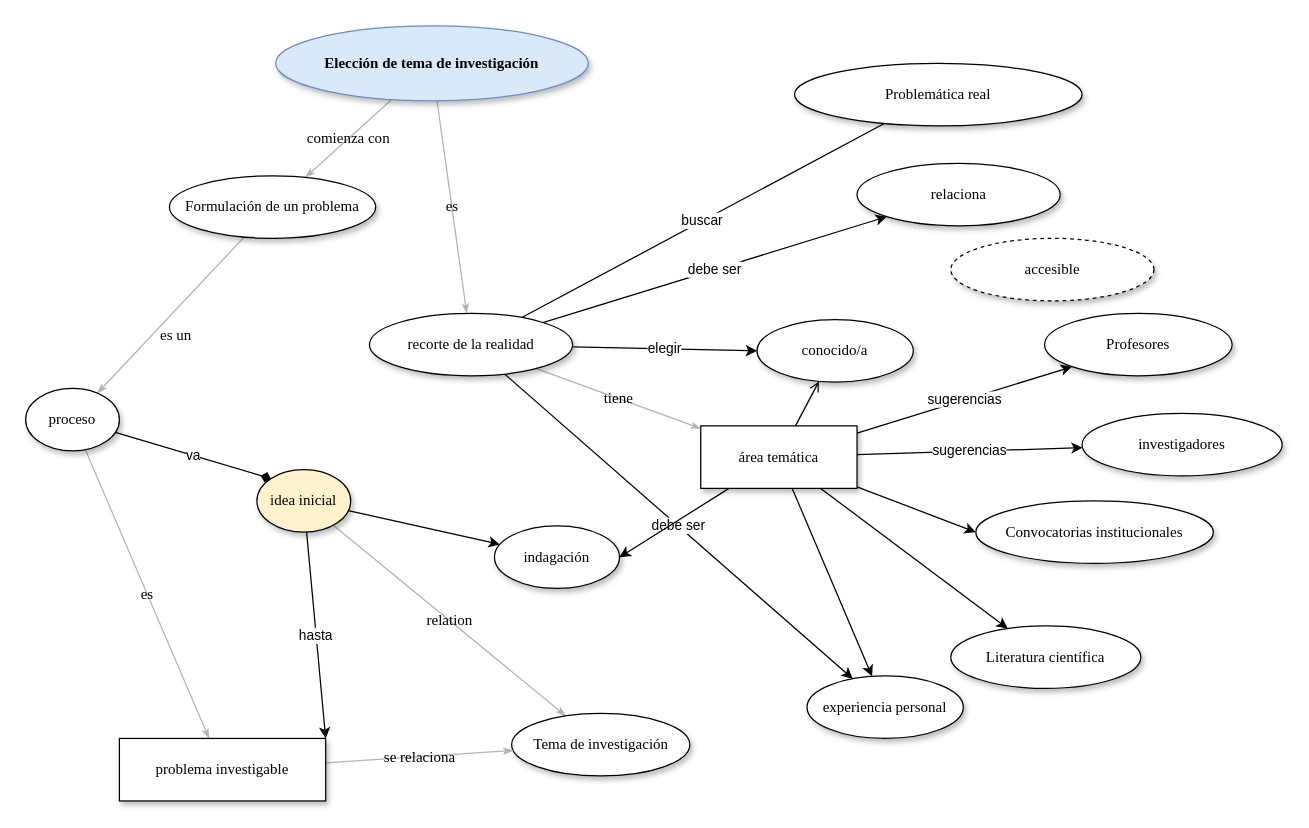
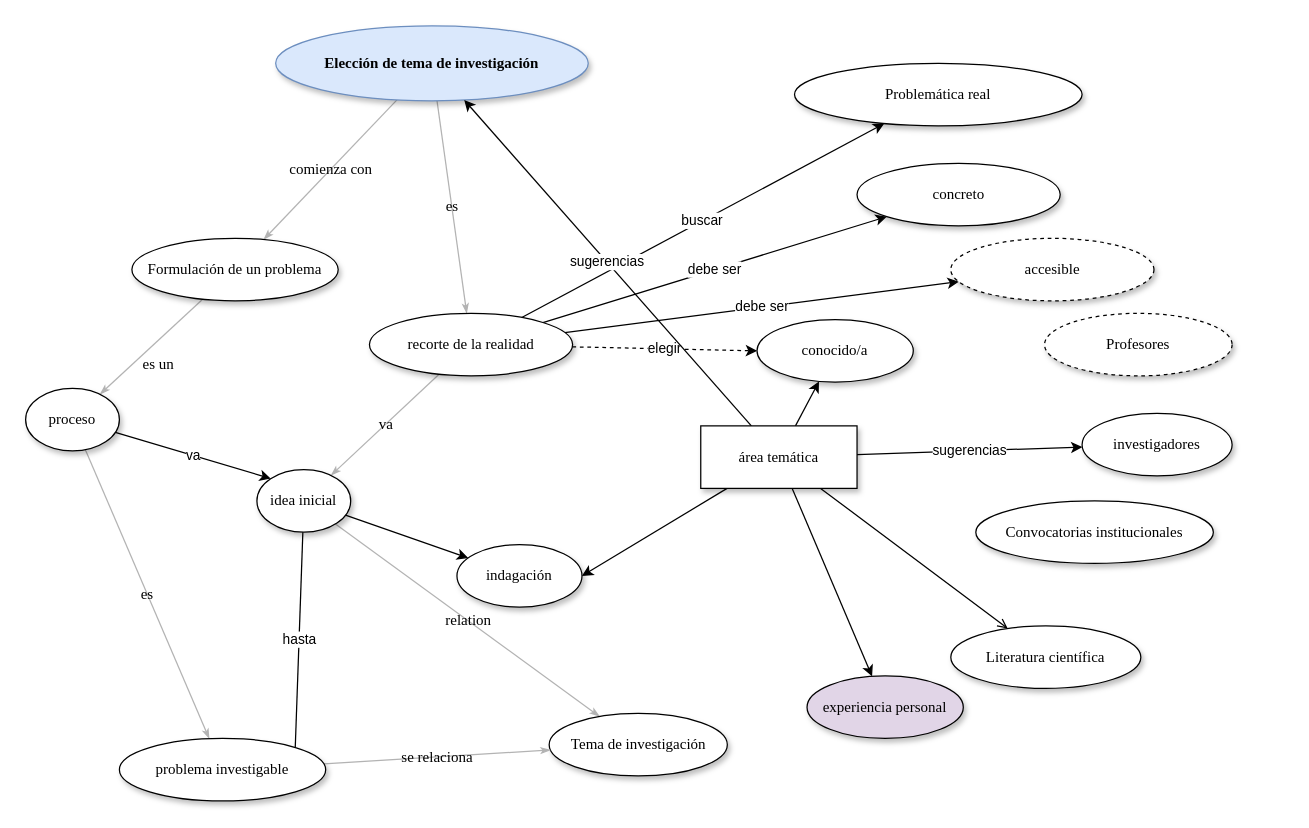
- <mxCell id="7" value="buscar" style="edgeStyle=none;rounded=0;orthogonalLoop=1;jettySize=auto;html=1;endArrow=none;" edge="1" parent="1" source="11" target="38"><mxGeometry relative="1" as="geometry" /></mxCell>
+ <mxCell id="7" value="buscar" style="edgeStyle=none;rounded=0;orthogonalLoop=1;jettySize=auto;html=1;" edge="1" parent="1" source="11" target="38"><mxGeometry relative="1" as="geometry" /></mxCell>
- <mxCell id="40" value="relaciona" style="ellipse;whiteSpace=wrap;html=1;rounded=0;shadow=1;comic=0;labelBackgroundColor=none;strokeWidth=1;fontFamily=Verdana;fontSize=12;align=center;" vertex="1" parent="1"><mxGeometry x="685" y="130" width="162.5" height="50" as="geometry" /></mxCell>
+ <mxCell id="40" value="concreto" style="ellipse;whiteSpace=wrap;html=1;rounded=0;shadow=1;comic=0;labelBackgroundColor=none;strokeWidth=1;fontFamily=Verdana;fontSize=12;align=center;" vertex="1" parent="1"><mxGeometry x="685" y="130" width="162.5" height="50" as="geometry" /></mxCell>
- <mxCell id="29" value="Formulación de un problema" style="ellipse;whiteSpace=wrap;html=1;rounded=0;shadow=1;comic=0;labelBackgroundColor=none;strokeWidth=1;fontFamily=Verdana;fontSize=12;align=center;" parent="1" vertex="1"><mxGeometry x="135" y="140" width="165" height="50" as="geometry" /></mxCell>
+ <mxCell id="29" value="Formulación de un problema" style="ellipse;whiteSpace=wrap;html=1;rounded=0;shadow=1;comic=0;labelBackgroundColor=none;strokeWidth=1;fontFamily=Verdana;fontSize=12;align=center;" parent="1" vertex="1"><mxGeometry x="105" y="190" width="165" height="50" as="geometry" /></mxCell>
- <mxCell id="12" value="&lt;span&gt;Profesores&lt;/span&gt;" style="ellipse;whiteSpace=wrap;html=1;rounded=0;shadow=1;comic=0;labelBackgroundColor=none;strokeWidth=1;fontFamily=Verdana;fontSize=12;align=center;" parent="1" vertex="1"><mxGeometry x="835" y="250" width="150" height="50" as="geometry" /></mxCell>
+ <mxCell id="12" value="&lt;span&gt;Profesores&lt;/span&gt;" style="ellipse;whiteSpace=wrap;html=1;rounded=0;shadow=1;comic=0;labelBackgroundColor=none;strokeWidth=1;fontFamily=Verdana;fontSize=12;align=center;dashed=1;" parent="1" vertex="1"><mxGeometry x="835" y="250" width="150" height="50" as="geometry" /></mxCell>
- <mxCell id="8" value="elegir" style="edgeStyle=none;rounded=0;orthogonalLoop=1;jettySize=auto;html=1;entryX=0;entryY=0.5;entryDx=0;entryDy=0;" edge="1" parent="1" source="11" target="39"><mxGeometry relative="1" as="geometry" /></mxCell>
+ <mxCell id="8" value="elegir" style="edgeStyle=none;rounded=0;orthogonalLoop=1;jettySize=auto;html=1;entryX=0;entryY=0.5;entryDx=0;entryDy=0;dashed=1;" edge="1" parent="1" source="11" target="39"><mxGeometry relative="1" as="geometry" /></mxCell>
- <mxCell id="21" style="edgeStyle=none;rounded=0;orthogonalLoop=1;jettySize=auto;html=1;endArrow=open;" edge="1" parent="1" source="22" target="39"><mxGeometry relative="1" as="geometry" /></mxCell>
+ <mxCell id="21" style="edgeStyle=none;rounded=0;orthogonalLoop=1;jettySize=auto;html=1;" edge="1" parent="1" source="22" target="39"><mxGeometry relative="1" as="geometry" /></mxCell>
- <mxCell id="6" value="tiene" style="edgeStyle=none;rounded=1;html=1;labelBackgroundColor=none;startArrow=none;startFill=0;startSize=5;endArrow=classicThin;endFill=1;endSize=5;jettySize=auto;orthogonalLoop=1;strokeColor=#B3B3B3;strokeWidth=1;fontFamily=Verdana;fontSize=12" parent="1" source="11" target="22" edge="1"><mxGeometry relative="1" as="geometry" /></mxCell>
- <mxCell id="16" value="sugerencias" style="edgeStyle=none;rounded=0;orthogonalLoop=1;jettySize=auto;html=1;entryX=0;entryY=1;entryDx=0;entryDy=0;" edge="1" parent="1" source="22" target="12"><mxGeometry relative="1" as="geometry" /></mxCell>
+ <mxCell id="16" value="sugerencias" style="edgeStyle=none;rounded=0;orthogonalLoop=1;jettySize=auto;html=1;" edge="1" parent="1" source="22" target="4"><mxGeometry relative="1" as="geometry" /></mxCell>
+ <mxCell id="5" value="va" style="edgeStyle=none;rounded=1;html=1;labelBackgroundColor=none;startArrow=none;startFill=0;startSize=5;endArrow=classicThin;endFill=1;endSize=5;jettySize=auto;orthogonalLoop=1;strokeColor=#B3B3B3;strokeWidth=1;fontFamily=Verdana;fontSize=12" parent="1" source="11" target="26" edge="1"><mxGeometry relative="1" as="geometry" /></mxCell>
- <mxCell id="13" value="&lt;span&gt;investigadores&lt;/span&gt;" style="ellipse;whiteSpace=wrap;html=1;rounded=0;shadow=1;comic=0;labelBackgroundColor=none;strokeWidth=1;fontFamily=Verdana;fontSize=12;align=center;" parent="1" vertex="1"><mxGeometry x="865" y="330" width="160" height="50" as="geometry" /></mxCell>
+ <mxCell id="13" value="&lt;span&gt;investigadores&lt;/span&gt;" style="ellipse;whiteSpace=wrap;html=1;rounded=0;shadow=1;comic=0;labelBackgroundColor=none;strokeWidth=1;fontFamily=Verdana;fontSize=12;align=center;" parent="1" vertex="1"><mxGeometry x="865" y="330" width="120" height="50" as="geometry" /></mxCell>
- <mxCell id="31" value="va" style="rounded=0;orthogonalLoop=1;jettySize=auto;html=1;entryX=0;entryY=0;entryDx=0;entryDy=0;endArrow=diamond;" edge="1" parent="1" source="32" target="26"><mxGeometry relative="1" as="geometry" /></mxCell>
+ <mxCell id="31" value="va" style="rounded=0;orthogonalLoop=1;jettySize=auto;html=1;entryX=0;entryY=0;entryDx=0;entryDy=0;" edge="1" parent="1" source="32" target="26"><mxGeometry relative="1" as="geometry" /></mxCell>
- <mxCell id="26" value="&lt;span&gt;idea inicial&lt;/span&gt;" style="ellipse;whiteSpace=wrap;html=1;rounded=0;shadow=1;comic=0;labelBackgroundColor=none;strokeWidth=1;fontFamily=Verdana;fontSize=12;align=center;fillColor=#fff2cc;" parent="1" vertex="1"><mxGeometry x="205" y="375" width="75" height="50" as="geometry" /></mxCell>
+ <mxCell id="26" value="&lt;span&gt;idea inicial&lt;/span&gt;" style="ellipse;whiteSpace=wrap;html=1;rounded=0;shadow=1;comic=0;labelBackgroundColor=none;strokeWidth=1;fontFamily=Verdana;fontSize=12;align=center;" parent="1" vertex="1"><mxGeometry x="205" y="375" width="75" height="50" as="geometry" /></mxCell>
- <mxCell id="18" style="edgeStyle=none;rounded=0;orthogonalLoop=1;jettySize=auto;html=1;entryX=0;entryY=0.5;entryDx=0;entryDy=0;" edge="1" parent="1" source="22" target="14"><mxGeometry relative="1" as="geometry" /></mxCell>
- <mxCell id="35" value="&lt;span&gt;indagación&lt;/span&gt;" style="ellipse;whiteSpace=wrap;html=1;rounded=0;shadow=1;comic=0;labelBackgroundColor=none;strokeWidth=1;fontFamily=Verdana;fontSize=12;align=center;" vertex="1" parent="1"><mxGeometry x="395" y="420" width="100" height="50" as="geometry" /></mxCell>
+ <mxCell id="35" value="&lt;span&gt;indagación&lt;/span&gt;" style="ellipse;whiteSpace=wrap;html=1;rounded=0;shadow=1;comic=0;labelBackgroundColor=none;strokeWidth=1;fontFamily=Verdana;fontSize=12;align=center;" vertex="1" parent="1"><mxGeometry x="365" y="435" width="100" height="50" as="geometry" /></mxCell>
- <mxCell id="10" value="debe ser" style="edgeStyle=none;rounded=0;orthogonalLoop=1;jettySize=auto;html=1;" edge="1" parent="1" source="11" target="37"><mxGeometry relative="1" as="geometry" /></mxCell>
+ <mxCell id="10" value="debe ser" style="edgeStyle=none;rounded=0;orthogonalLoop=1;jettySize=auto;html=1;" edge="1" parent="1" source="11" target="41"><mxGeometry relative="1" as="geometry" /></mxCell>
- <mxCell id="19" style="edgeStyle=none;rounded=0;orthogonalLoop=1;jettySize=auto;html=1;" edge="1" parent="1" source="22" target="36"><mxGeometry relative="1" as="geometry" /></mxCell>
+ <mxCell id="19" style="edgeStyle=none;rounded=0;orthogonalLoop=1;jettySize=auto;html=1;endArrow=open;" edge="1" parent="1" source="22" target="36"><mxGeometry relative="1" as="geometry" /></mxCell>
- <mxCell id="24" value="hasta" style="edgeStyle=none;rounded=0;orthogonalLoop=1;jettySize=auto;html=1;entryX=1;entryY=0;entryDx=0;entryDy=0;" edge="1" parent="1" source="26" target="34"><mxGeometry relative="1" as="geometry" /></mxCell>
+ <mxCell id="24" value="hasta" style="edgeStyle=none;rounded=0;orthogonalLoop=1;jettySize=auto;html=1;entryX=1;entryY=0;entryDx=0;entryDy=0;endArrow=none;" edge="1" parent="1" source="26" target="34"><mxGeometry relative="1" as="geometry" /></mxCell>
- <mxCell id="37" value="experiencia personal" style="ellipse;whiteSpace=wrap;html=1;rounded=0;shadow=1;comic=0;labelBackgroundColor=none;strokeWidth=1;fontFamily=Verdana;fontSize=12;align=center;" vertex="1" parent="1"><mxGeometry x="645" y="540" width="125" height="50" as="geometry" /></mxCell>
+ <mxCell id="37" value="experiencia personal" style="ellipse;whiteSpace=wrap;html=1;rounded=0;shadow=1;comic=0;labelBackgroundColor=none;strokeWidth=1;fontFamily=Verdana;fontSize=12;align=center;fillColor=#e1d5e7;" vertex="1" parent="1"><mxGeometry x="645" y="540" width="125" height="50" as="geometry" /></mxCell>
- <mxCell id="27" value="Tema de investigación" style="ellipse;whiteSpace=wrap;html=1;rounded=0;shadow=1;comic=0;labelBackgroundColor=none;strokeWidth=1;fontFamily=Verdana;fontSize=12;align=center;" parent="1" vertex="1"><mxGeometry x="408.75" y="570" width="142.5" height="50" as="geometry" /></mxCell>
+ <mxCell id="27" value="Tema de investigación" style="ellipse;whiteSpace=wrap;html=1;rounded=0;shadow=1;comic=0;labelBackgroundColor=none;strokeWidth=1;fontFamily=Verdana;fontSize=12;align=center;" parent="1" vertex="1"><mxGeometry x="438.75" y="570" width="142.5" height="50" as="geometry" /></mxCell>
- <mxCell id="34" value="&lt;span&gt;problema investigable&lt;/span&gt;" style="whiteSpace=wrap;html=1;shadow=1;comic=0;labelBackgroundColor=none;strokeWidth=1;fontFamily=Verdana;fontSize=12;align=center;rounded=0;" parent="1" vertex="1"><mxGeometry x="95" y="590" width="165" height="50" as="geometry" /></mxCell>
+ <mxCell id="34" value="&lt;span&gt;problema investigable&lt;/span&gt;" style="ellipse;whiteSpace=wrap;html=1;rounded=0;shadow=1;comic=0;labelBackgroundColor=none;strokeWidth=1;fontFamily=Verdana;fontSize=12;align=center;" parent="1" vertex="1"><mxGeometry x="95" y="590" width="165" height="50" as="geometry" /></mxCell>
